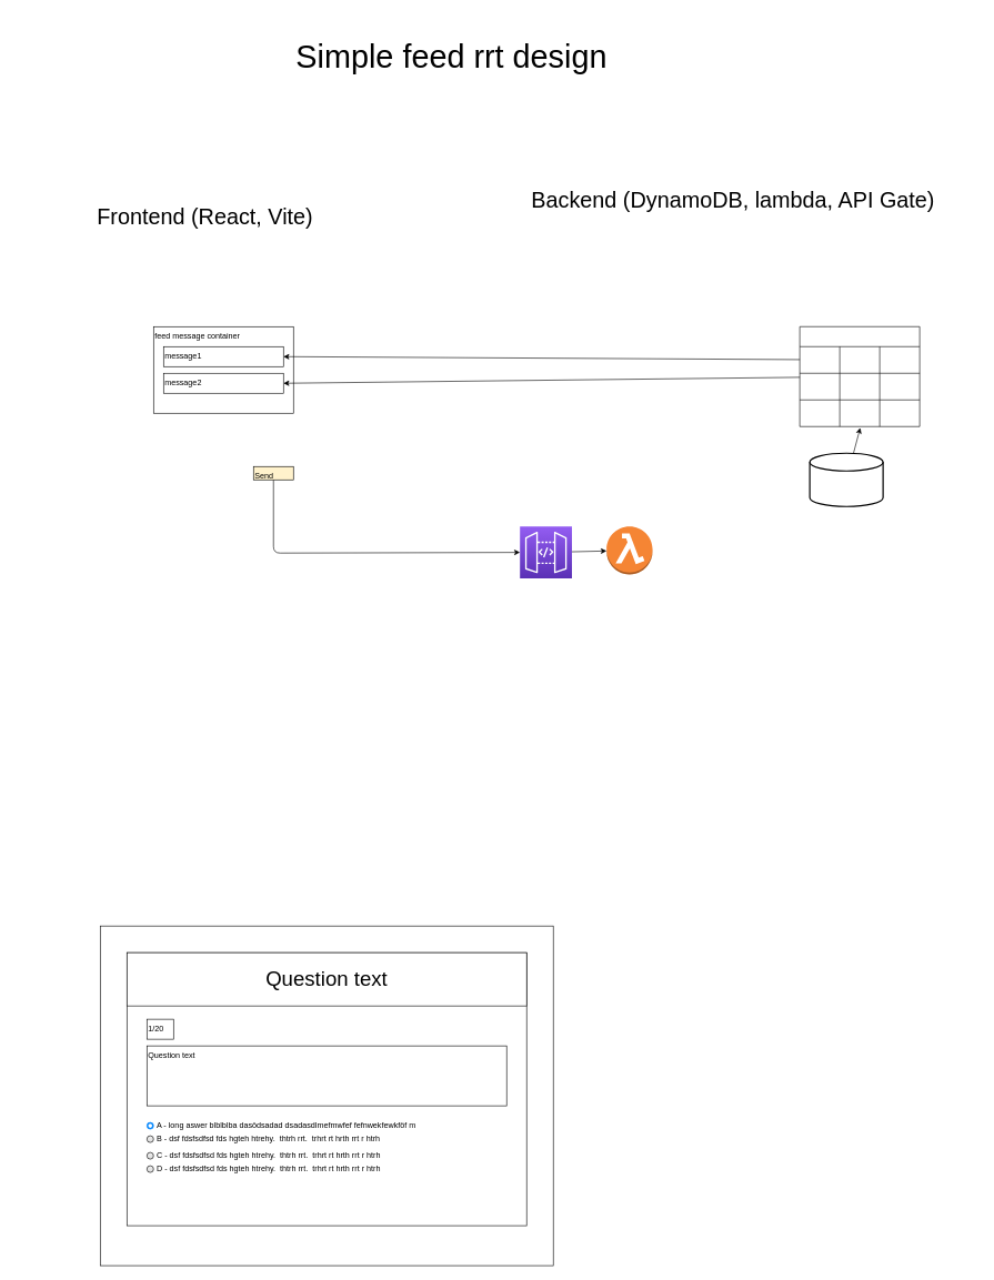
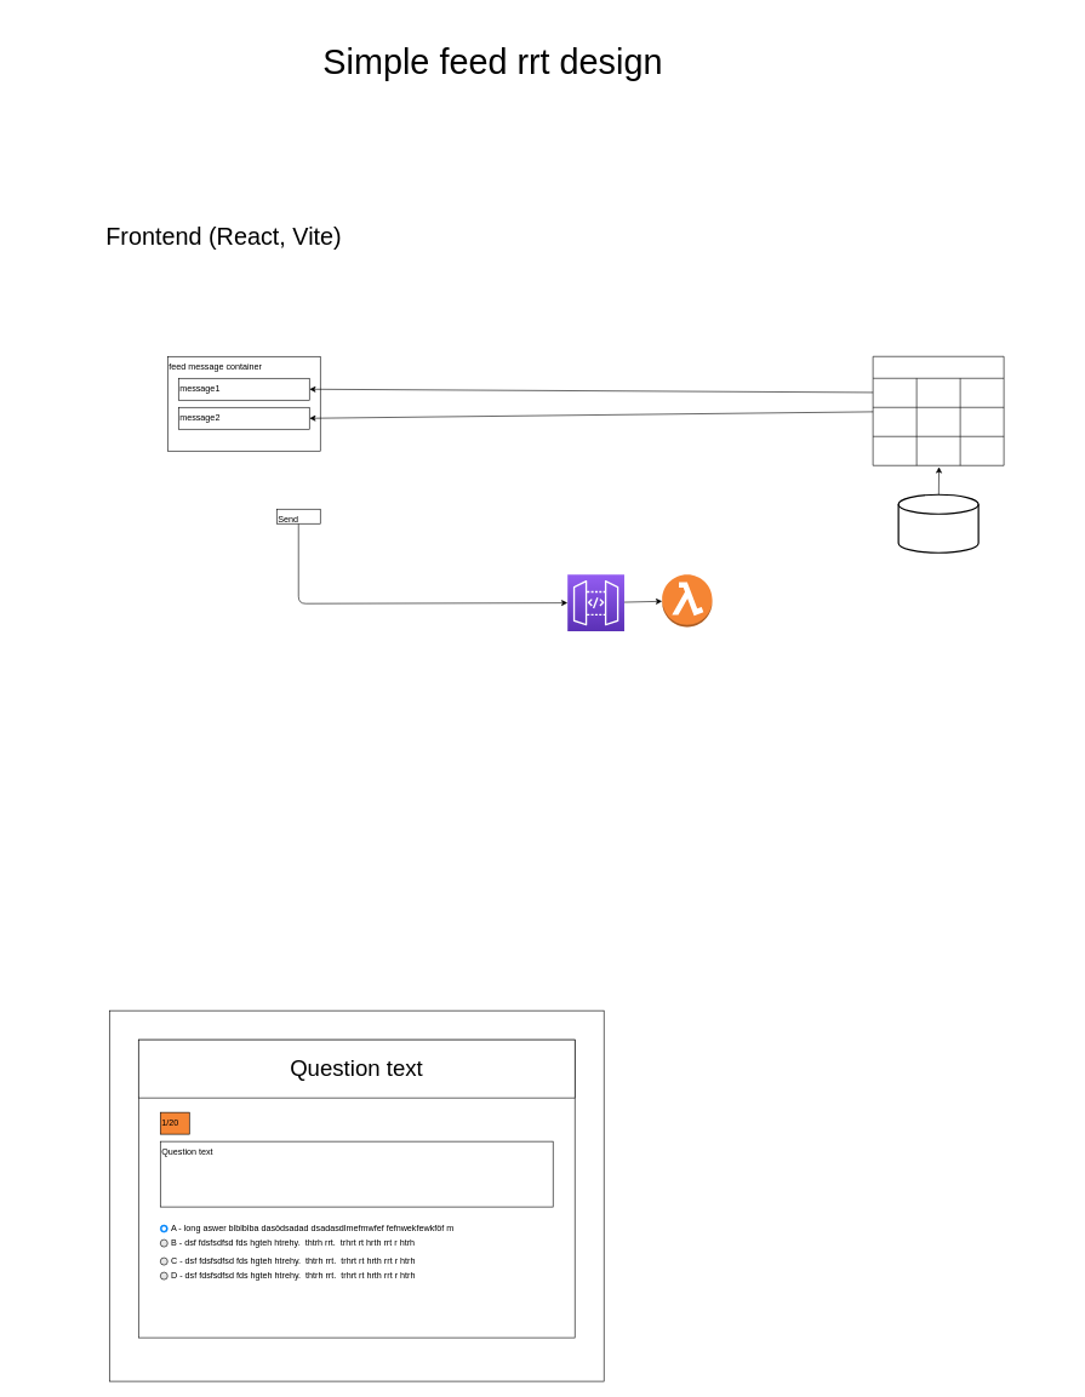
- <mxCell id="35" value="Backend (DynamoDB, lambda, API Gate)" style="text;html=1;strokeColor=none;fillColor=none;align=center;verticalAlign=middle;whiteSpace=wrap;rounded=0;fontSize=33;" parent="1" vertex="1"><mxGeometry x="730" y="250" width="740" height="100" as="geometry" /></mxCell>
- <mxCell id="17" value="&lt;div style=&quot;&quot;&gt;Send&lt;/div&gt;" style="rounded=0;whiteSpace=wrap;html=1;align=left;verticalAlign=top;fillColor=#fff2cc;" parent="1" vertex="1"><mxGeometry x="380" y="700" width="60" height="20" as="geometry" /></mxCell>
+ <mxCell id="17" value="&lt;div style=&quot;&quot;&gt;Send&lt;/div&gt;" style="rounded=0;whiteSpace=wrap;html=1;align=left;verticalAlign=top;" parent="1" vertex="1"><mxGeometry x="380" y="700" width="60" height="20" as="geometry" /></mxCell>
- <mxCell id="19" value="&lt;font color=&quot;#ffffff&quot;&gt;DynamoDB&lt;/font&gt;" style="strokeWidth=2;html=1;shape=mxgraph.flowchart.database;whiteSpace=wrap;fontColor=none;" parent="1" vertex="1"><mxGeometry x="1215" y="680" width="110" height="80" as="geometry" /></mxCell>
+ <mxCell id="19" value="&lt;font color=&quot;#ffffff&quot;&gt;DynamoDB&lt;/font&gt;" style="strokeWidth=2;html=1;shape=mxgraph.flowchart.database;whiteSpace=wrap;fontColor=none;" parent="1" vertex="1"><mxGeometry x="1235" y="680" width="110" height="80" as="geometry" /></mxCell>
- <mxCell id="10" value="&lt;div style=&quot;&quot;&gt;1/20&lt;/div&gt;" style="rounded=0;whiteSpace=wrap;html=1;align=left;verticalAlign=top;" vertex="1" parent="2"><mxGeometry x="70" y="70" width="40" height="30.0" as="geometry" /></mxCell>
+ <mxCell id="10" value="&lt;div style=&quot;&quot;&gt;1/20&lt;/div&gt;" style="rounded=0;whiteSpace=wrap;html=1;align=left;verticalAlign=top;fillColor=#f58534;" vertex="1" parent="2"><mxGeometry x="70" y="70" width="40" height="30.0" as="geometry" /></mxCell>
